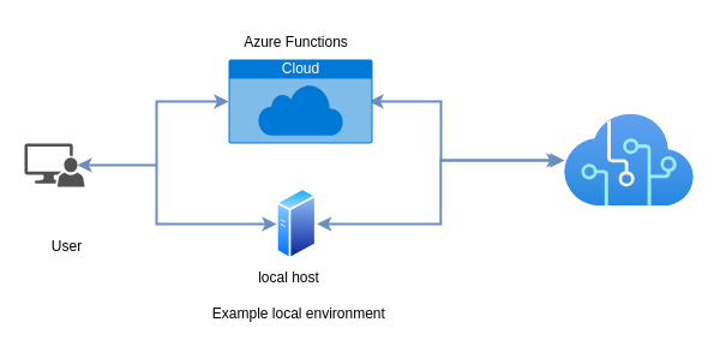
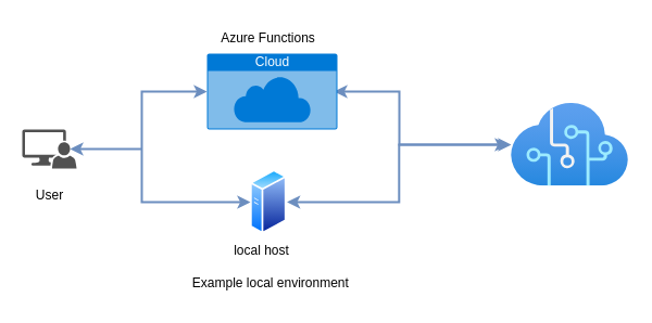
- <mxCell id="13" value="User" style="text;html=1;align=center;verticalAlign=middle;resizable=0;points=[];autosize=1;strokeColor=none;fillColor=none;" vertex="1" parent="2"><mxGeometry x="10" y="170" width="50" height="30" as="geometry" /></mxCell>
+ <mxCell id="13" value="User" style="text;html=1;align=center;verticalAlign=middle;resizable=0;points=[];autosize=1;strokeColor=none;fillColor=none;" vertex="1" parent="2"><mxGeometry y="145" width="50" height="30" as="geometry" /></mxCell>
